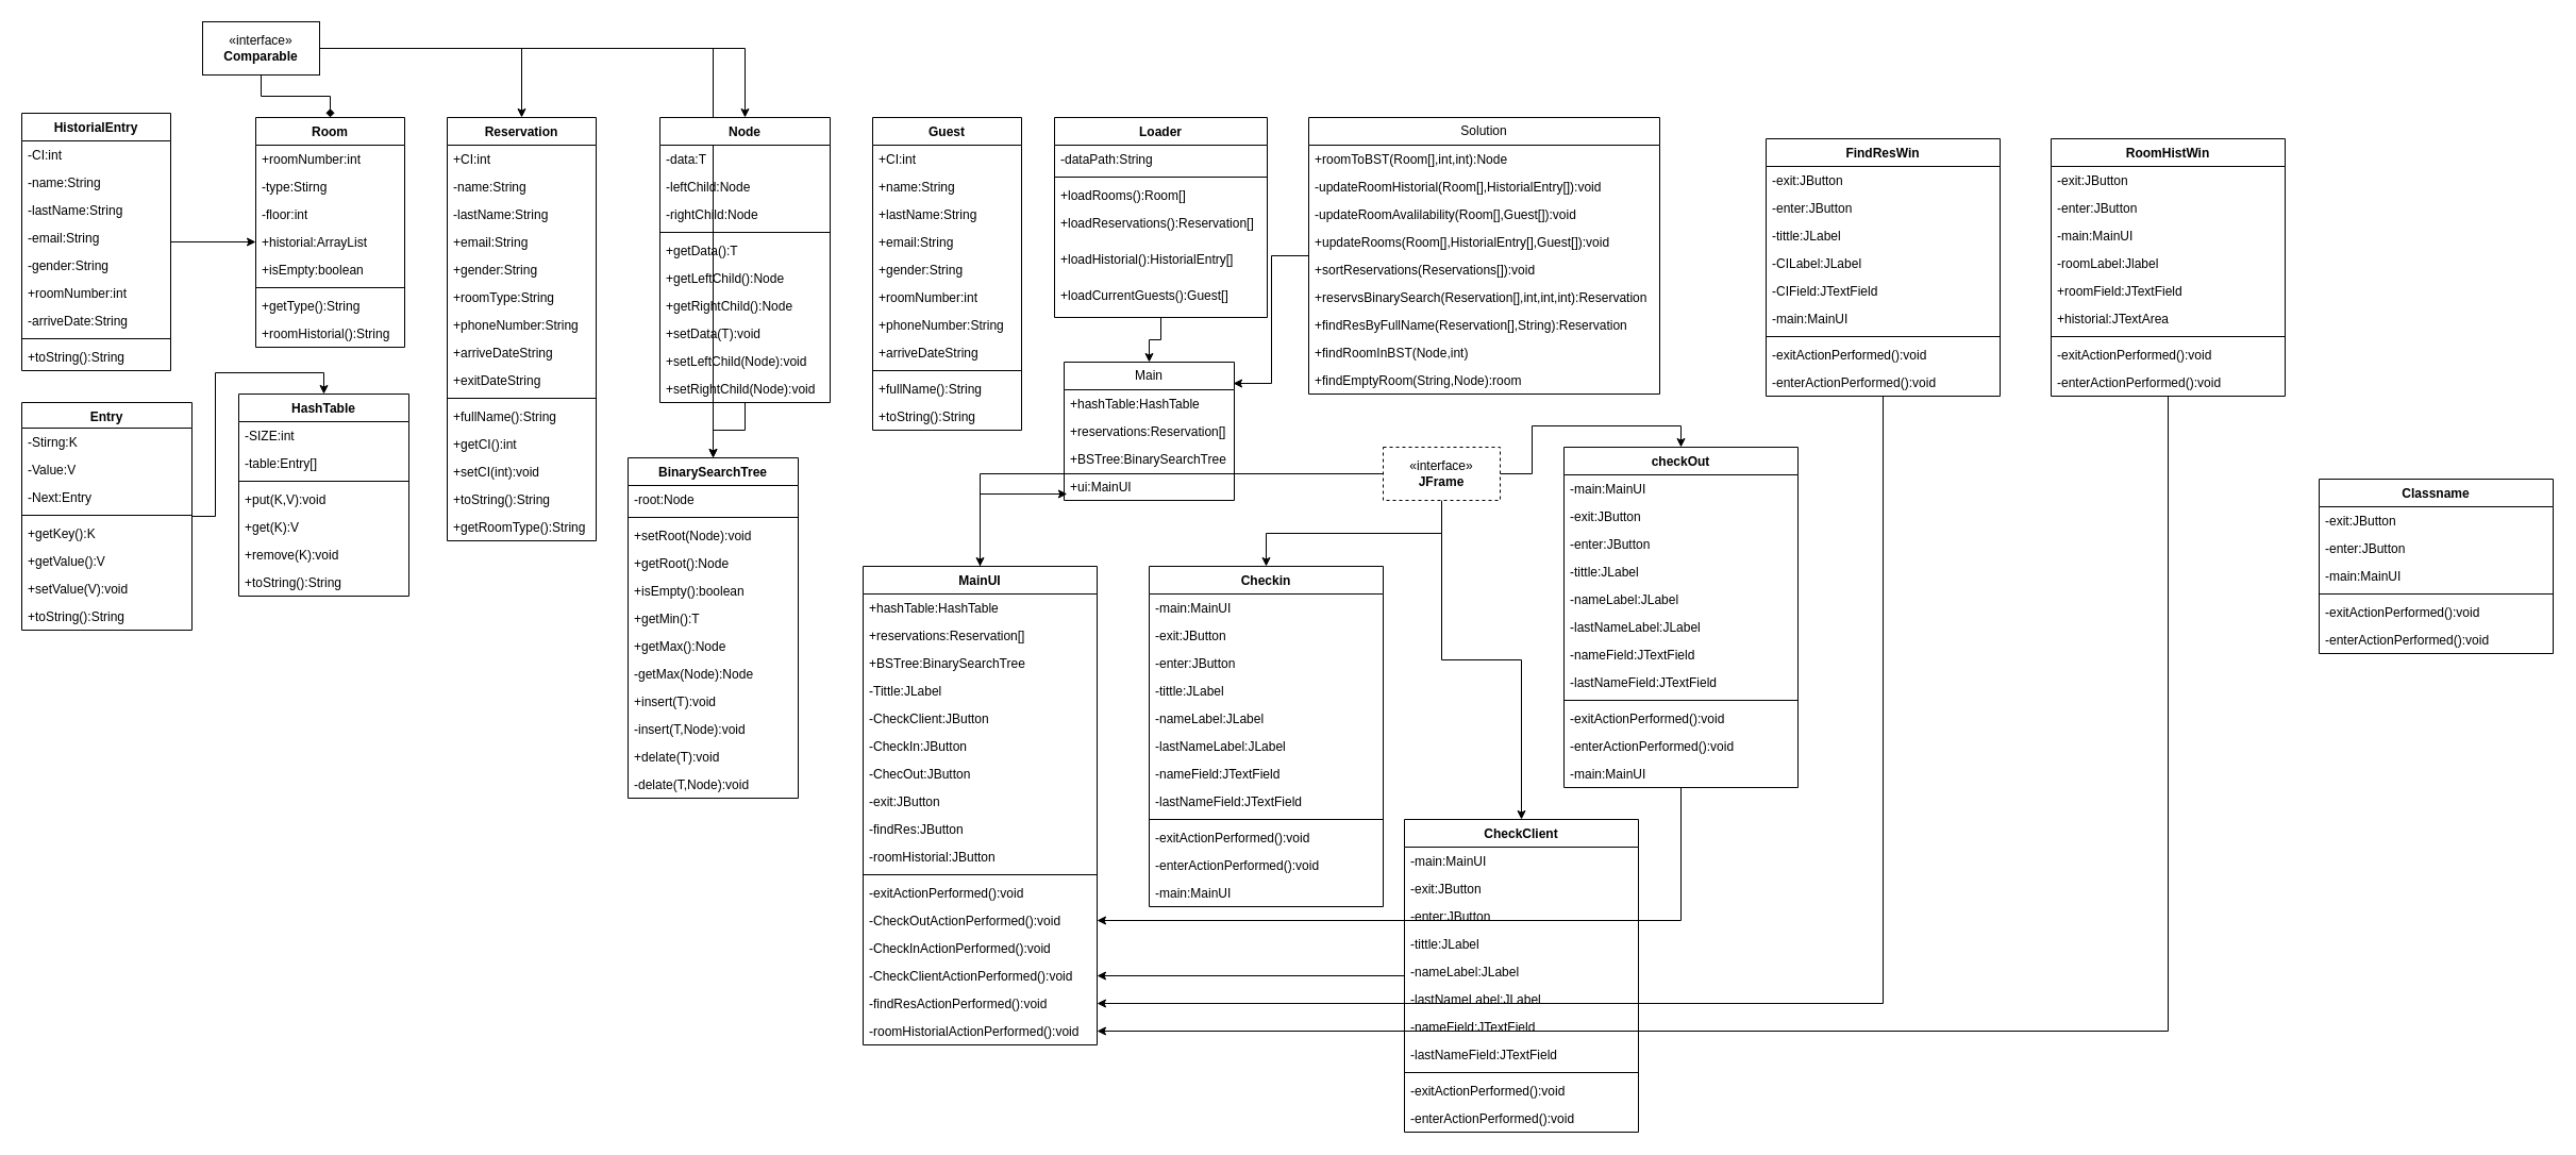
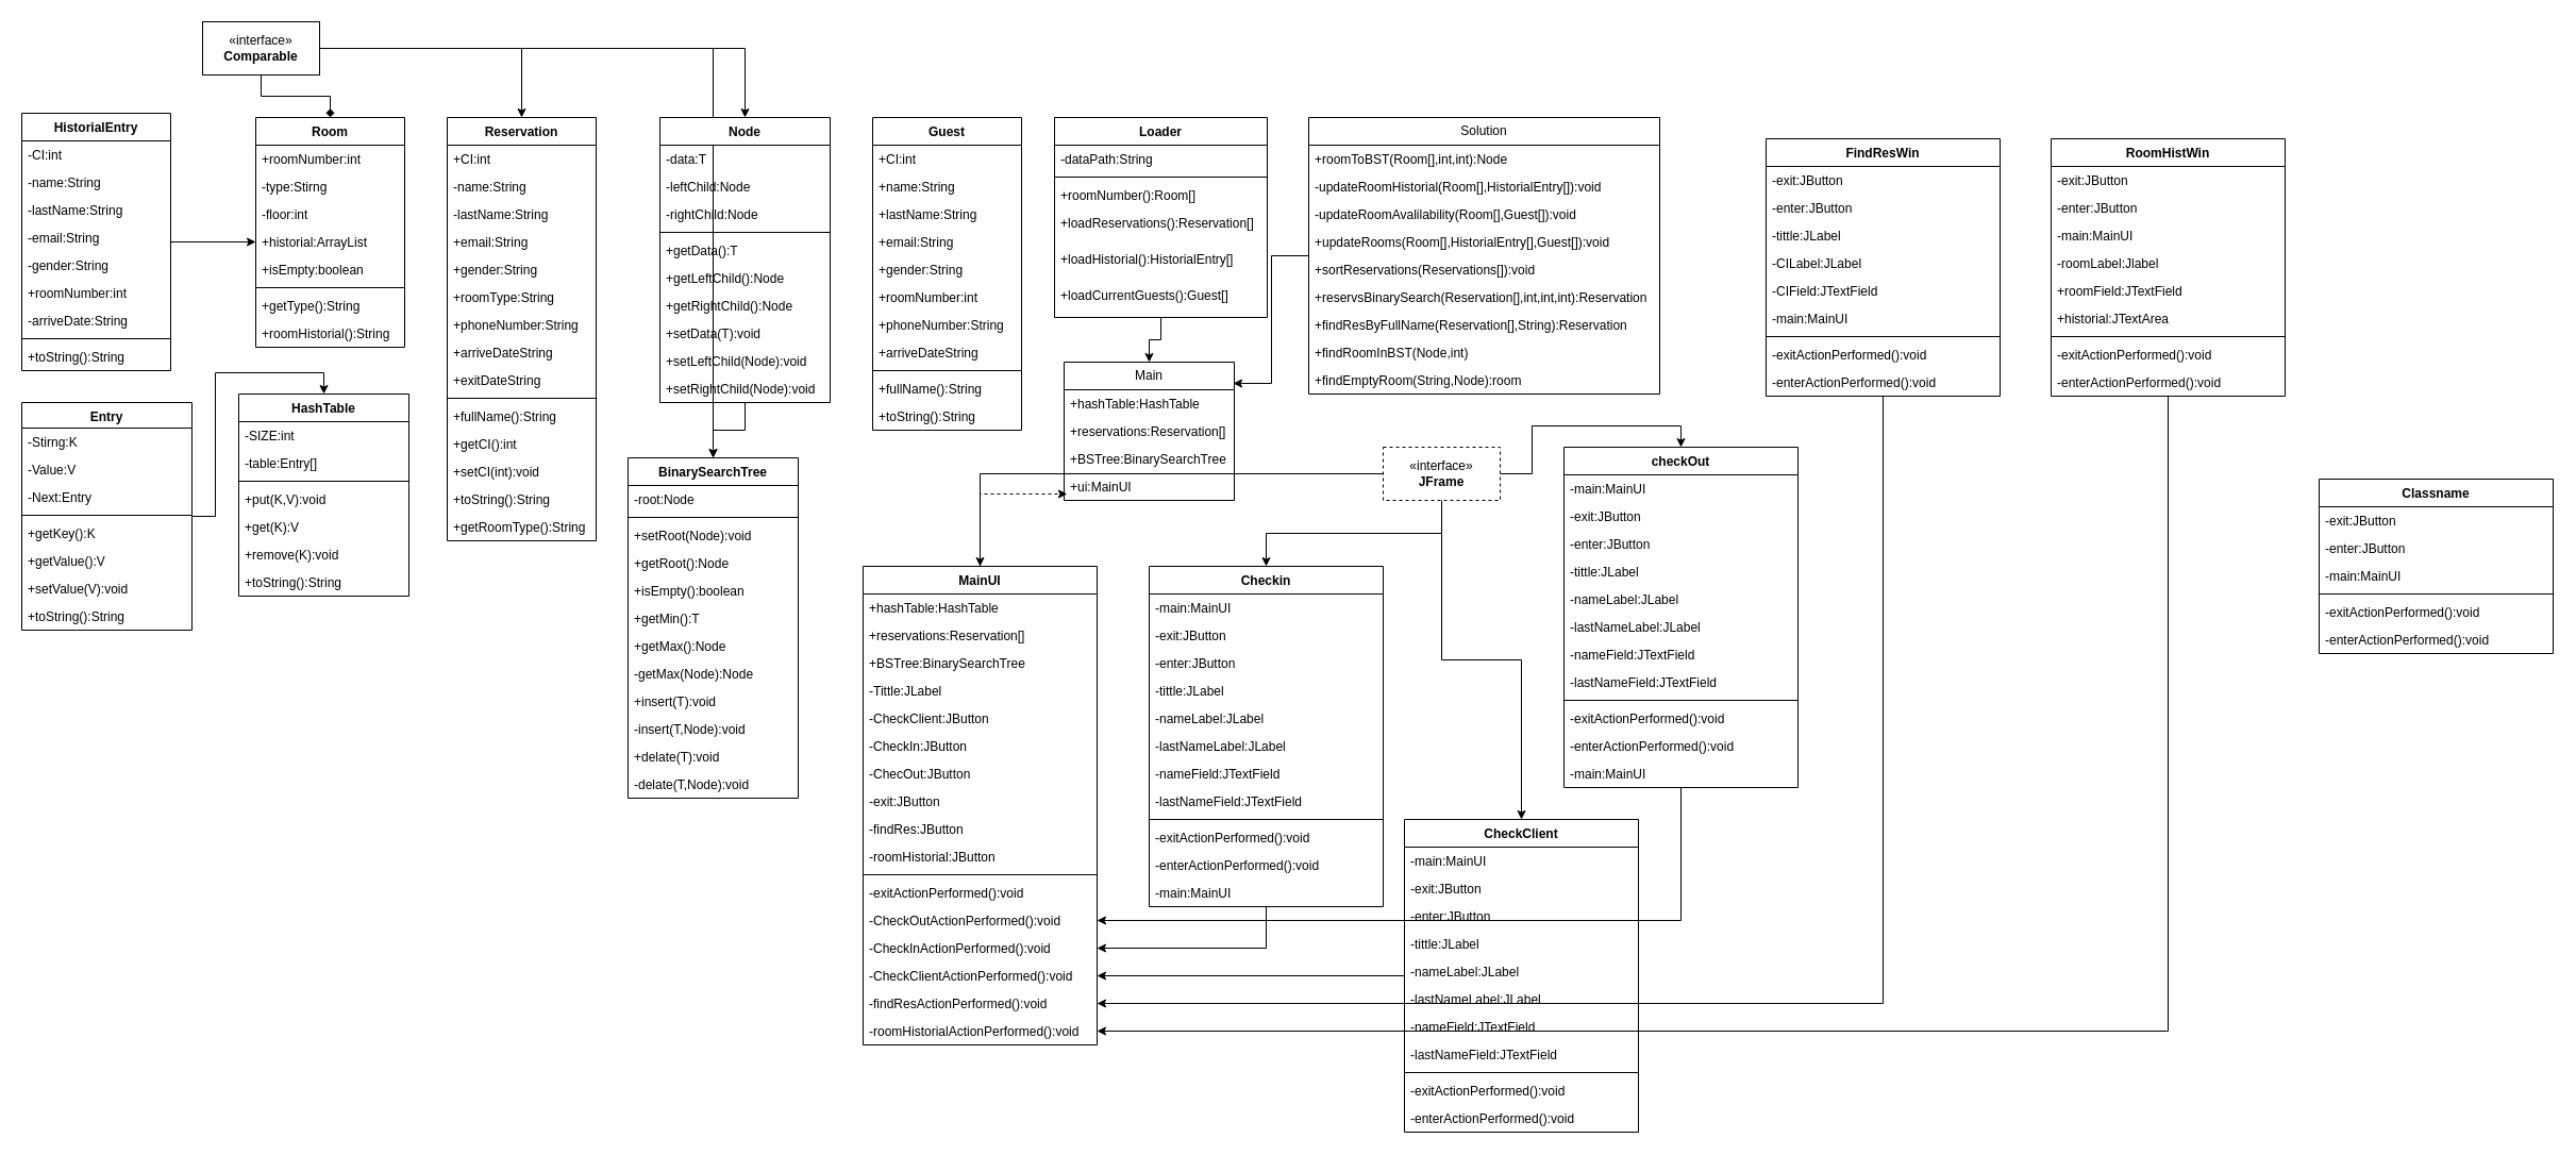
- <mxCell id="6" value="+loadRooms():Room[]" style="text;strokeColor=none;fillColor=none;align=left;verticalAlign=top;spacingLeft=4;spacingRight=4;overflow=hidden;rotatable=0;points=[[0,0.5],[1,0.5]];portConstraint=eastwest;whiteSpace=wrap;html=1;" vertex="1" parent="3"><mxGeometry y="60" width="200" height="26" as="geometry" /></mxCell>
+ <mxCell id="6" value="+roomNumber():Room[]" style="text;strokeColor=none;fillColor=none;align=left;verticalAlign=top;spacingLeft=4;spacingRight=4;overflow=hidden;rotatable=0;points=[[0,0.5],[1,0.5]];portConstraint=eastwest;whiteSpace=wrap;html=1;" vertex="1" parent="3"><mxGeometry y="60" width="200" height="26" as="geometry" /></mxCell>
- <mxCell id="127" style="edgeStyle=orthogonalEdgeStyle;rounded=0;orthogonalLoop=1;jettySize=auto;html=1;entryX=0.018;entryY=0.769;entryDx=0;entryDy=0;entryPerimeter=0;" edge="1" parent="1" source="128" target="121"><mxGeometry relative="1" as="geometry" /></mxCell>
+ <mxCell id="127" style="edgeStyle=orthogonalEdgeStyle;rounded=0;orthogonalLoop=1;jettySize=auto;html=1;entryX=0.018;entryY=0.769;entryDx=0;entryDy=0;entryPerimeter=0;dashed=1;" edge="1" parent="1" source="128" target="121"><mxGeometry relative="1" as="geometry" /></mxCell>
+ <mxCell id="166" style="edgeStyle=orthogonalEdgeStyle;rounded=0;orthogonalLoop=1;jettySize=auto;html=1;entryX=1;entryY=0.5;entryDx=0;entryDy=0;" edge="1" parent="1" source="167" target="142"><mxGeometry relative="1" as="geometry" /></mxCell>
